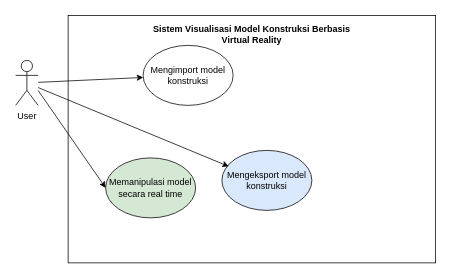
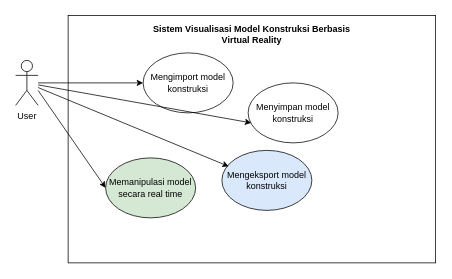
- <mxCell id="4" value="Mengimport model konstruksi" style="ellipse;whiteSpace=wrap;html=1;" vertex="1" parent="1"><mxGeometry x="190" y="60" width="120" height="80" as="geometry" /></mxCell>
+ <mxCell id="4" value="Mengimport model konstruksi" style="ellipse;whiteSpace=wrap;html=1;" vertex="1" parent="1"><mxGeometry x="190" y="70" width="120" height="80" as="geometry" /></mxCell>
+ <mxCell id="11" value="" style="endArrow=classic;html=1;rounded=0;entryX=0.035;entryY=0.667;entryDx=0;entryDy=0;entryPerimeter=0;" edge="1" parent="1" source="2" target="9"><mxGeometry width="50" height="50" relative="1" as="geometry"><mxPoint x="60" y="119.302" as="sourcePoint" /><mxPoint x="200.145" y="112.784" as="targetPoint" /></mxGeometry></mxCell>
+ <mxCell id="9" value="Menyimpan model konstruksi" style="ellipse;whiteSpace=wrap;html=1;" vertex="1" parent="1"><mxGeometry x="330" y="110" width="120" height="80" as="geometry" /></mxCell>
